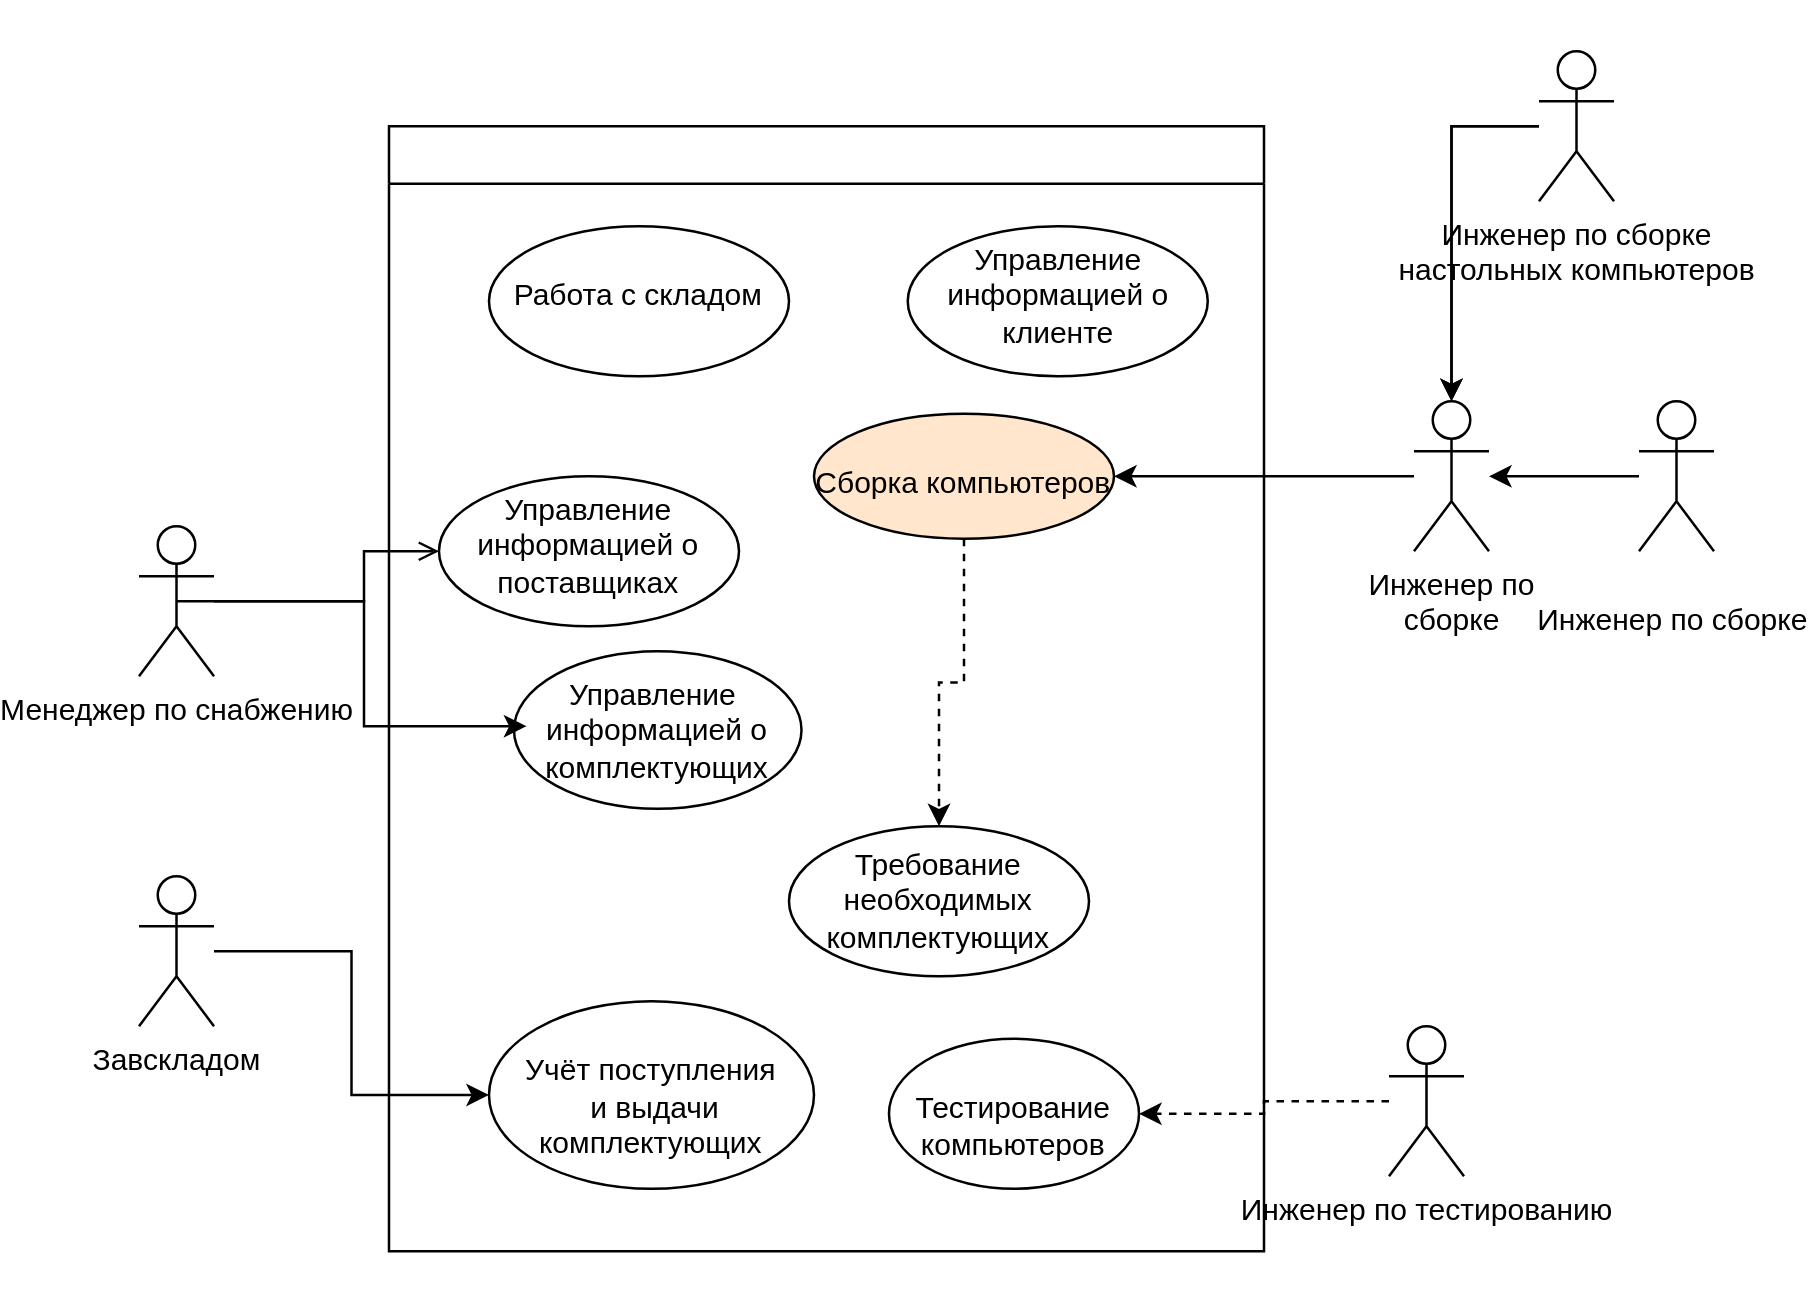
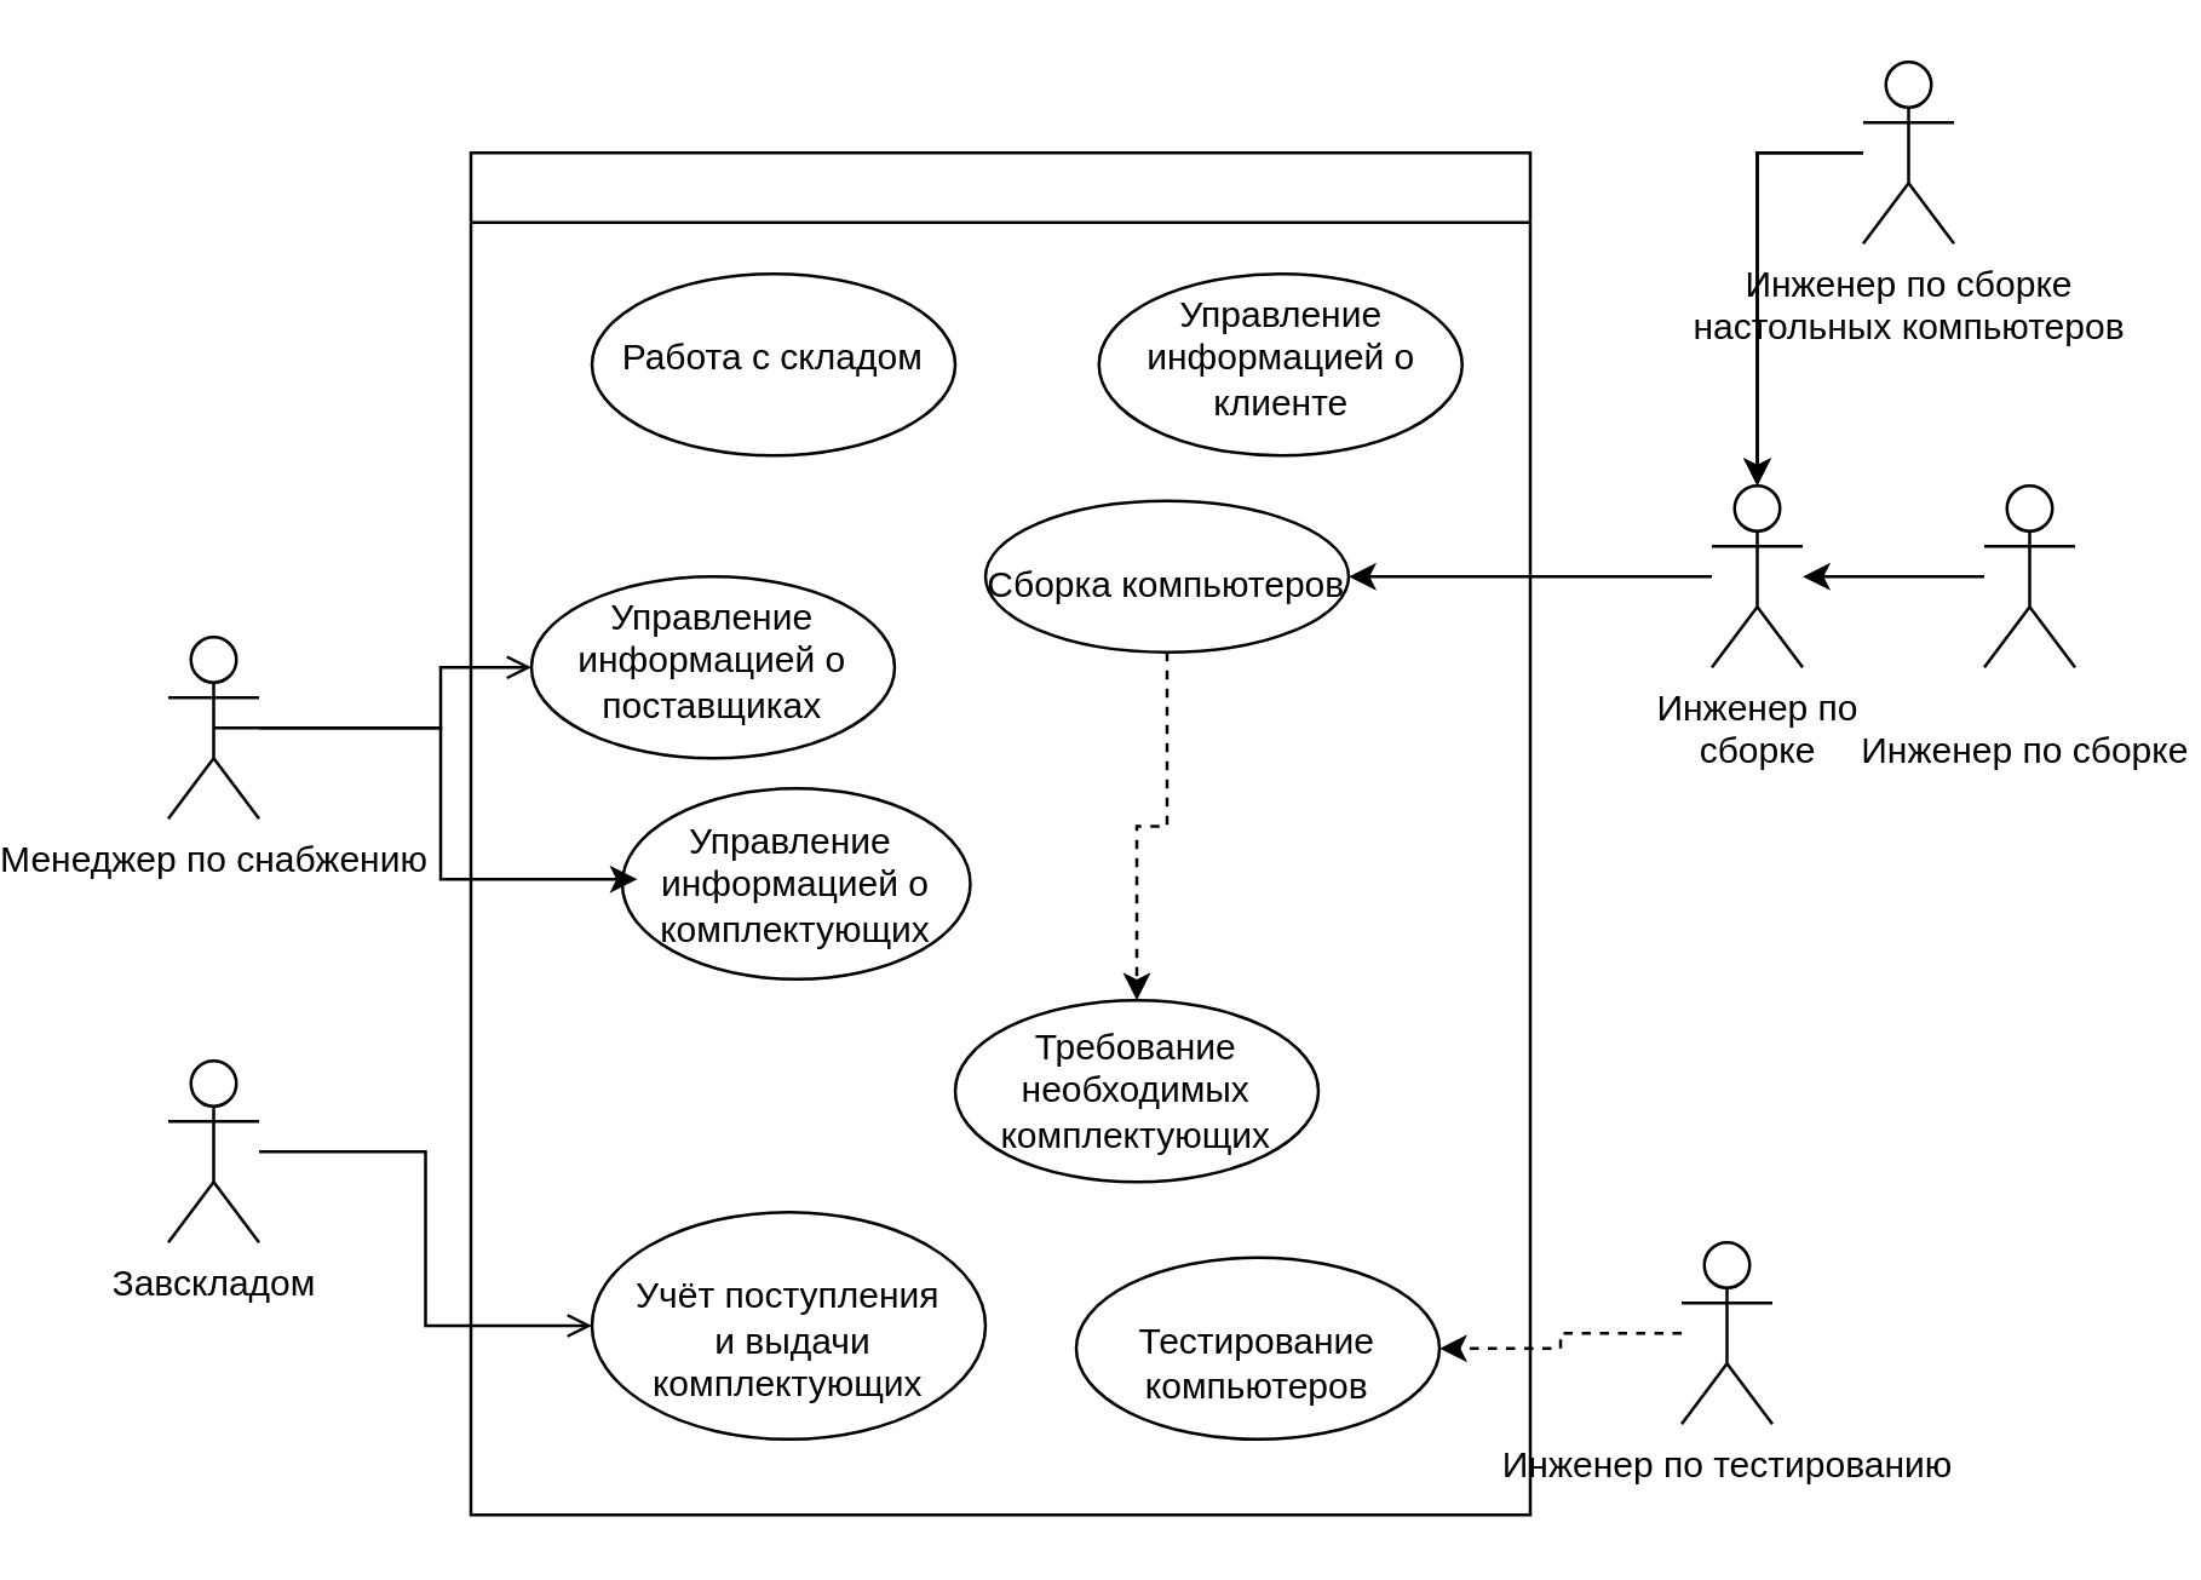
- <mxCell id="8" value="&lt;br&gt;Сборка компьютеров" style="ellipse;whiteSpace=wrap;html=1;verticalAlign=top;fillColor=#ffe6cc;" parent="2" vertex="1"><mxGeometry x="170" y="115" width="120" height="50" as="geometry" /></mxCell>
+ <mxCell id="8" value="&lt;br&gt;Сборка компьютеров" style="ellipse;whiteSpace=wrap;html=1;verticalAlign=top;" parent="2" vertex="1"><mxGeometry x="170" y="115" width="120" height="50" as="geometry" /></mxCell>
- <mxCell id="21" value="" style="edgeStyle=orthogonalEdgeStyle;rounded=0;orthogonalLoop=1;jettySize=auto;html=1;" parent="1" source="22" target="5" edge="1"><mxGeometry relative="1" as="geometry" /></mxCell>
+ <mxCell id="21" value="" style="edgeStyle=orthogonalEdgeStyle;rounded=0;orthogonalLoop=1;jettySize=auto;html=1;endArrow=open;" parent="1" source="22" target="5" edge="1"><mxGeometry relative="1" as="geometry" /></mxCell>
- <mxCell id="11" value="&lt;br&gt;Тестирование компьютеров" style="ellipse;whiteSpace=wrap;html=1;verticalAlign=top;" parent="2" vertex="1"><mxGeometry x="200" y="365" width="100" height="60" as="geometry" /></mxCell>
+ <mxCell id="11" value="&lt;br&gt;Тестирование компьютеров" style="ellipse;whiteSpace=wrap;html=1;verticalAlign=top;" parent="2" vertex="1"><mxGeometry x="200" y="365" width="120" height="60" as="geometry" /></mxCell>
